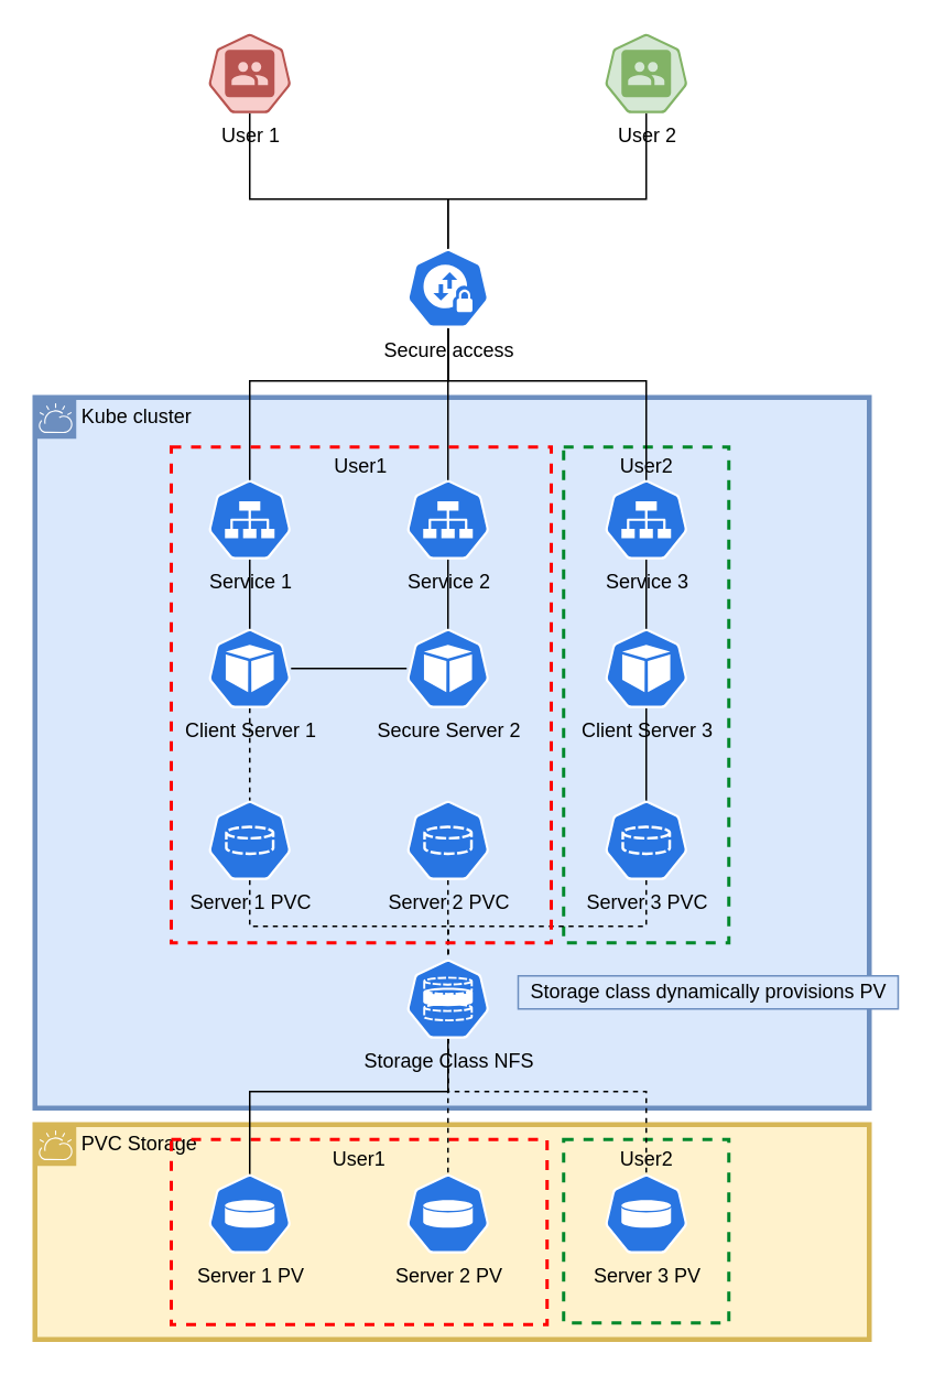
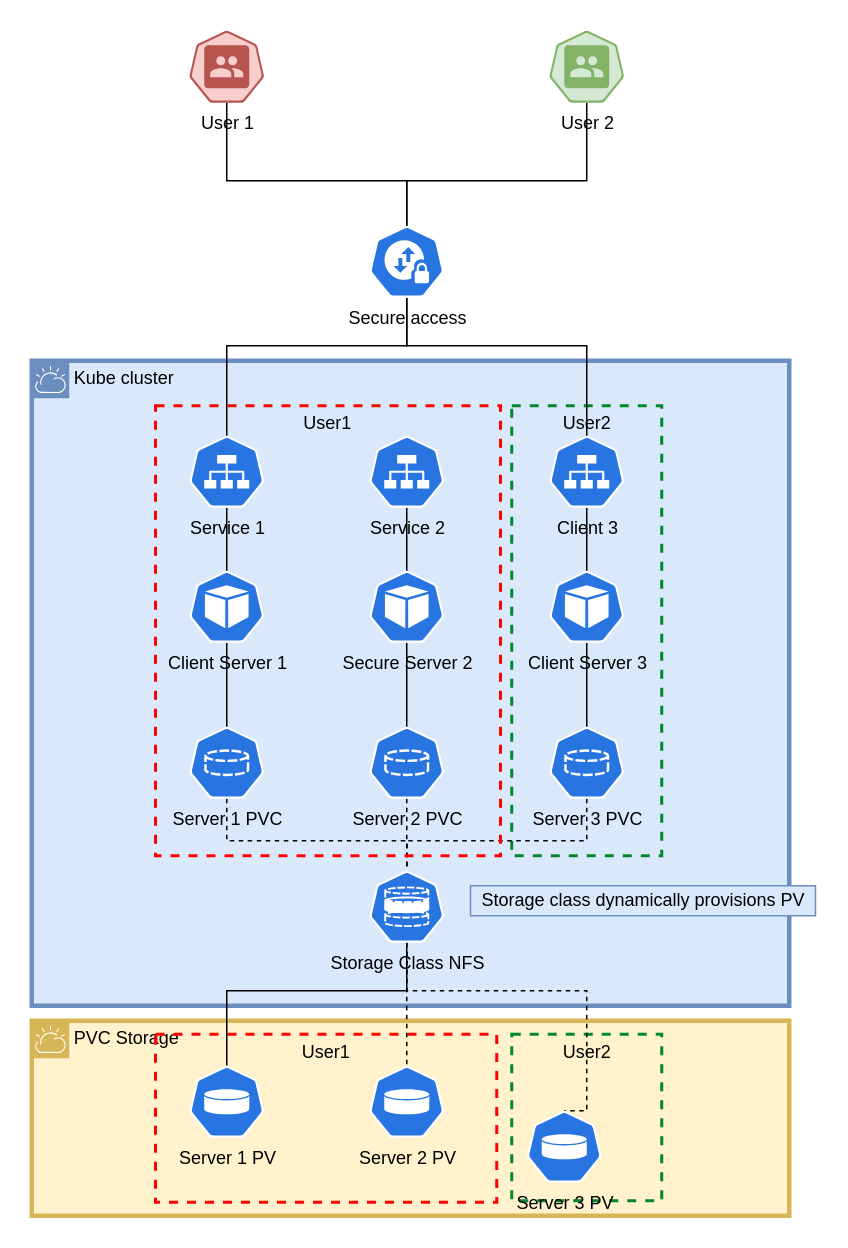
- <mxCell id="33" style="edgeStyle=orthogonalEdgeStyle;rounded=0;orthogonalLoop=1;jettySize=auto;html=1;entryX=0.5;entryY=0;entryDx=0;entryDy=0;entryPerimeter=0;endArrow=none;endFill=0;" edge="1" parent="1" source="36" target="30"><mxGeometry relative="1" as="geometry" /></mxCell>
- <mxCell id="32" value="Service 3" style="sketch=0;html=1;dashed=0;whitespace=wrap;fillColor=#2875E2;strokeColor=#ffffff;points=[[0.005,0.63,0],[0.1,0.2,0],[0.9,0.2,0],[0.5,0,0],[0.995,0.63,0],[0.72,0.99,0],[0.5,1,0],[0.28,0.99,0]];shape=mxgraph.kubernetes.icon;prIcon=svc;labelPosition=center;verticalLabelPosition=bottom;align=center;verticalAlign=top;" vertex="1" parent="1"><mxGeometry x="365.5" y="290" width="50" height="48" as="geometry" /></mxCell>
+ <mxCell id="32" value="Client 3" style="sketch=0;html=1;dashed=0;whitespace=wrap;fillColor=#2875E2;strokeColor=#ffffff;points=[[0.005,0.63,0],[0.1,0.2,0],[0.9,0.2,0],[0.5,0,0],[0.995,0.63,0],[0.72,0.99,0],[0.5,1,0],[0.28,0.99,0]];shape=mxgraph.kubernetes.icon;prIcon=svc;labelPosition=center;verticalLabelPosition=bottom;align=center;verticalAlign=top;" vertex="1" parent="1"><mxGeometry x="365.5" y="290" width="50" height="48" as="geometry" /></mxCell>
- <mxCell id="14" style="edgeStyle=orthogonalEdgeStyle;rounded=0;orthogonalLoop=1;jettySize=auto;html=1;endArrow=none;endFill=0;" edge="1" parent="1" source="15" target="9"><mxGeometry relative="1" as="geometry" /></mxCell>
+ <mxCell id="14" style="edgeStyle=orthogonalEdgeStyle;rounded=0;orthogonalLoop=1;jettySize=auto;html=1;entryX=0.5;entryY=0;entryDx=0;entryDy=0;entryPerimeter=0;endArrow=none;endFill=0;" edge="1" parent="1" source="15" target="21"><mxGeometry relative="1" as="geometry" /></mxCell>
- <mxCell id="8" style="edgeStyle=orthogonalEdgeStyle;rounded=0;orthogonalLoop=1;jettySize=auto;html=1;entryX=0.5;entryY=0;entryDx=0;entryDy=0;entryPerimeter=0;endArrow=none;endFill=0;dashed=1;" edge="1" parent="1" source="9" target="19"><mxGeometry relative="1" as="geometry" /></mxCell>
+ <mxCell id="8" style="edgeStyle=orthogonalEdgeStyle;rounded=0;orthogonalLoop=1;jettySize=auto;html=1;entryX=0.5;entryY=0;entryDx=0;entryDy=0;entryPerimeter=0;endArrow=none;endFill=0;" edge="1" parent="1" source="9" target="19"><mxGeometry relative="1" as="geometry" /></mxCell>
- <mxCell id="26" value="Server 3 PV" style="sketch=0;html=1;dashed=0;whitespace=wrap;fillColor=#2875E2;strokeColor=#ffffff;points=[[0.005,0.63,0],[0.1,0.2,0],[0.9,0.2,0],[0.5,0,0],[0.995,0.63,0],[0.72,0.99,0],[0.5,1,0],[0.28,0.99,0]];shape=mxgraph.kubernetes.icon;prIcon=vol;labelPosition=center;verticalLabelPosition=bottom;align=center;verticalAlign=top;" vertex="1" parent="1"><mxGeometry x="365.5" y="710" width="50" height="48" as="geometry" /></mxCell>
+ <mxCell id="26" value="Server 3 PV" style="sketch=0;html=1;dashed=0;whitespace=wrap;fillColor=#2875E2;strokeColor=#ffffff;points=[[0.005,0.63,0],[0.1,0.2,0],[0.9,0.2,0],[0.5,0,0],[0.995,0.63,0],[0.72,0.99,0],[0.5,1,0],[0.28,0.99,0]];shape=mxgraph.kubernetes.icon;prIcon=vol;labelPosition=center;verticalLabelPosition=bottom;align=center;verticalAlign=top;" vertex="1" parent="1"><mxGeometry x="350.5" y="740" width="50" height="48" as="geometry" /></mxCell>
